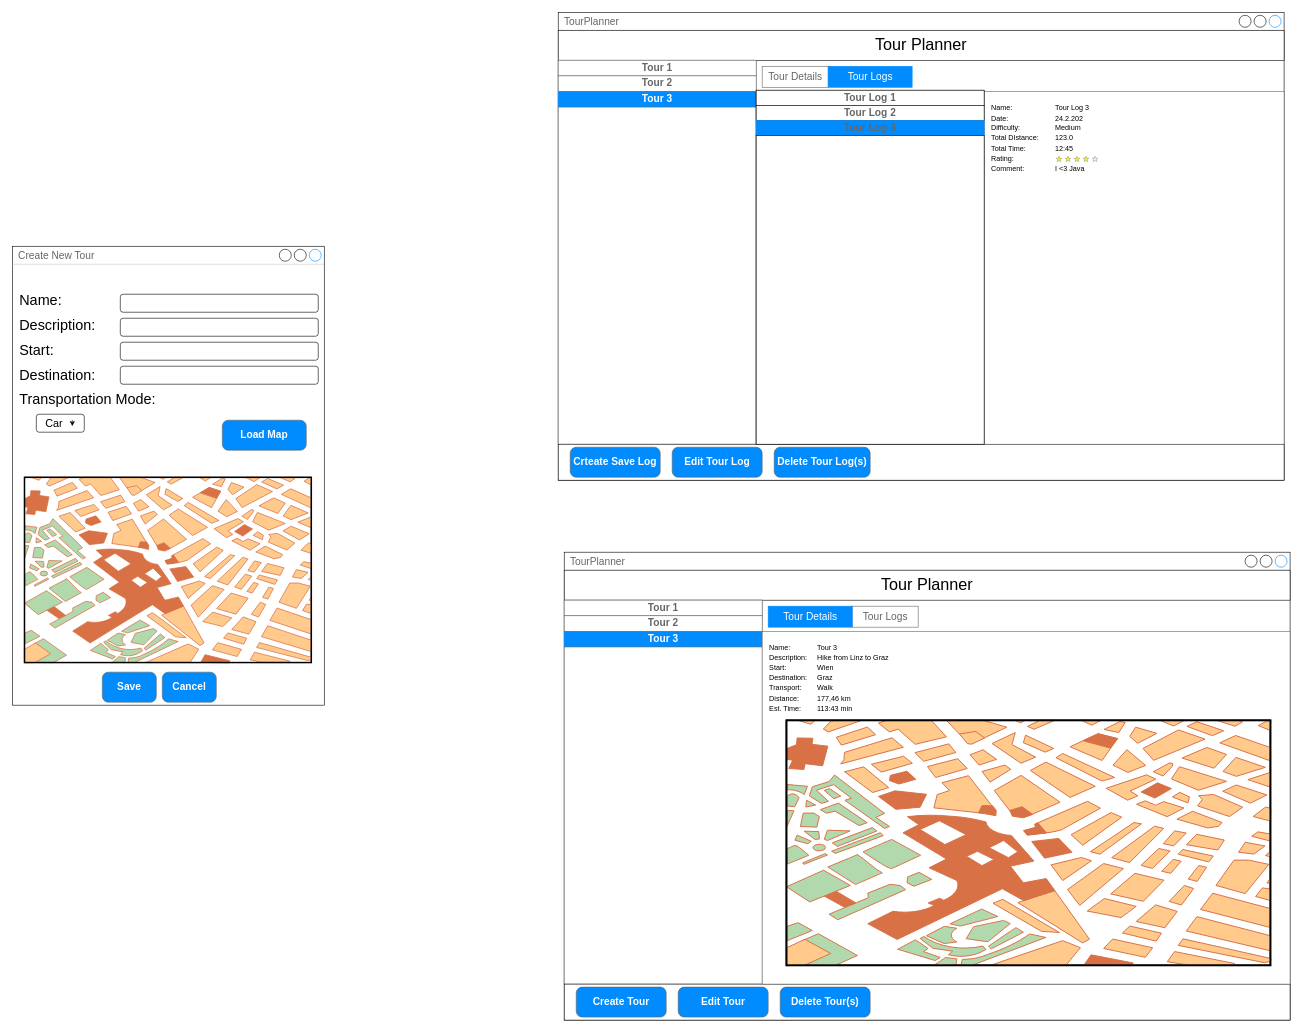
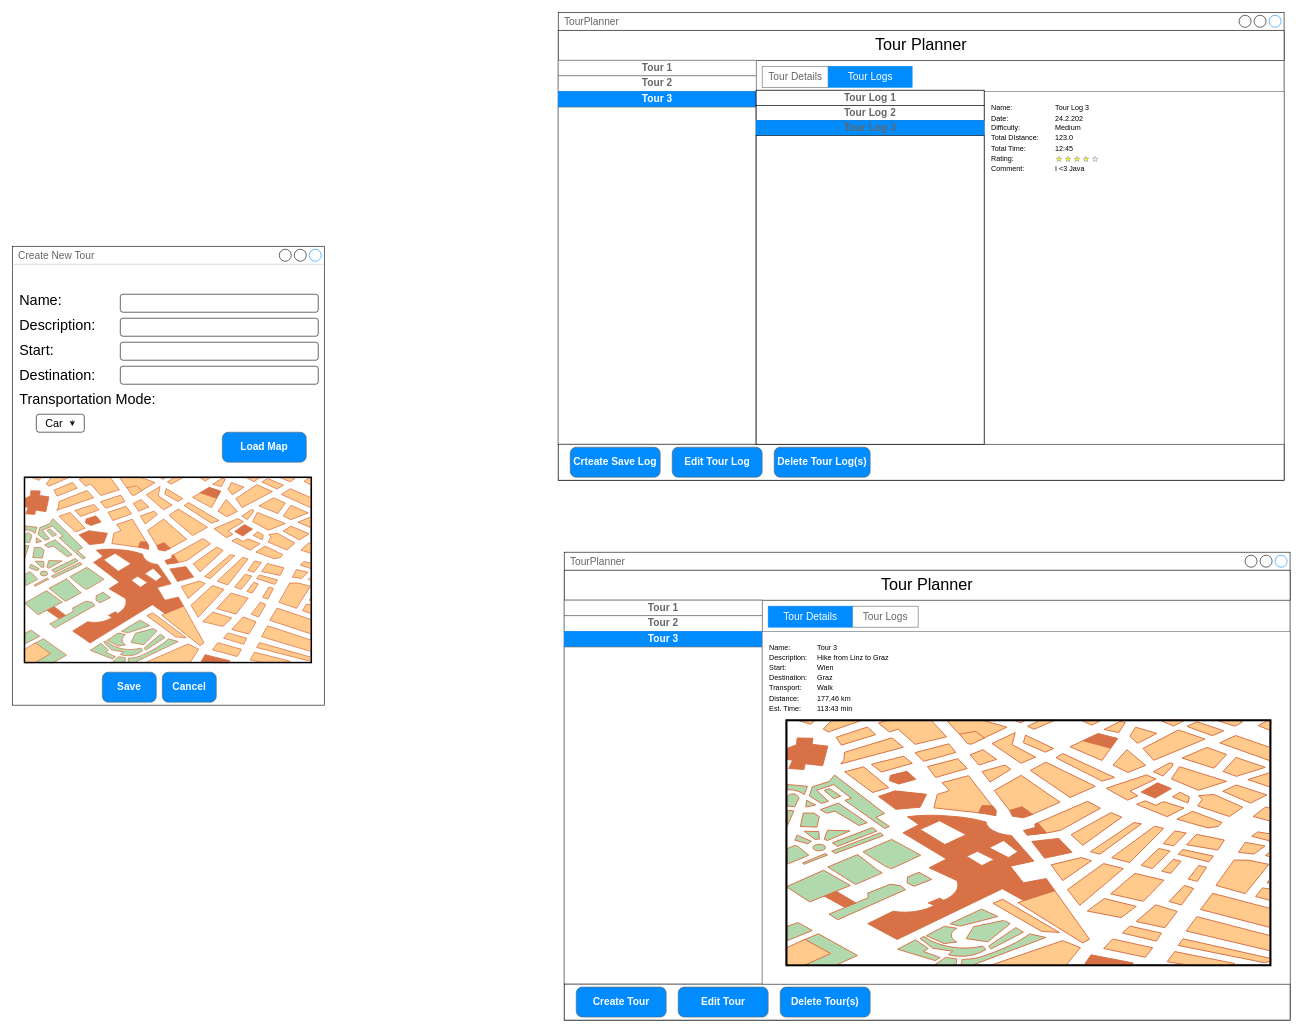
- <mxCell id="40" value="Load Map" style="strokeWidth=1;shadow=0;dashed=0;align=center;html=1;shape=mxgraph.mockup.buttons.button;strokeColor=#666666;fontColor=#ffffff;mainText=;buttonStyle=round;fontSize=17;fontStyle=1;fillColor=#008cff;whiteSpace=wrap;" vertex="1" parent="1"><mxGeometry x="370" y="700" width="140" height="50" as="geometry" /></mxCell>
+ <mxCell id="40" value="Load Map" style="strokeWidth=1;shadow=0;dashed=0;align=center;html=1;shape=mxgraph.mockup.buttons.button;strokeColor=#666666;fontColor=#ffffff;mainText=;buttonStyle=round;fontSize=17;fontStyle=1;fillColor=#008cff;whiteSpace=wrap;" vertex="1" parent="1"><mxGeometry x="370" y="720" width="140" height="50" as="geometry" /></mxCell>
